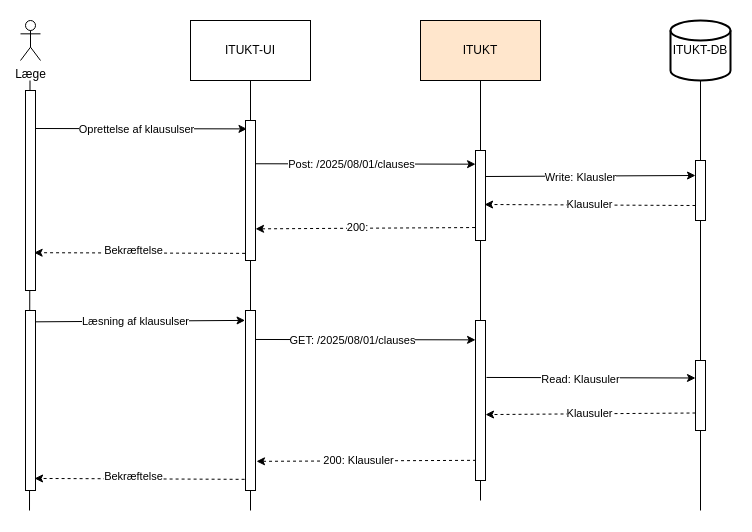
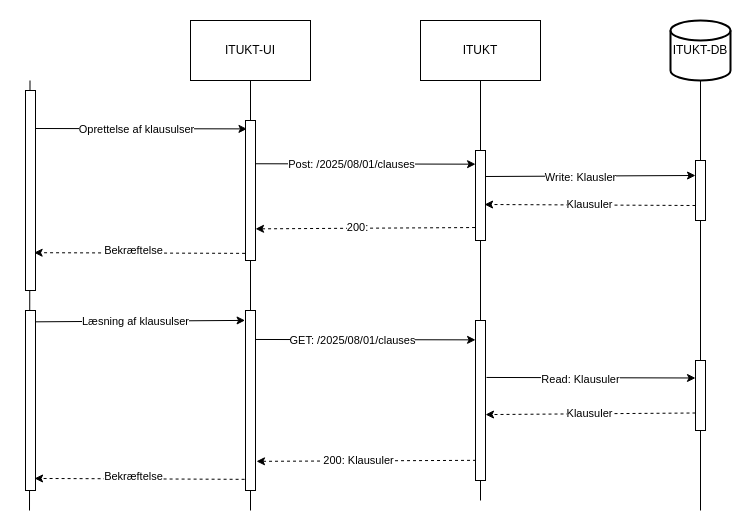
- <mxCell id="29" value="Læge" style="shape=umlActor;verticalLabelPosition=bottom;verticalAlign=top;html=1;outlineConnect=0;" vertex="1" parent="1"><mxGeometry x="20" y="20" width="20" height="40" as="geometry" /></mxCell>
- <mxCell id="2" value="ITUKT" style="rounded=0;whiteSpace=wrap;html=1;fillColor=#ffe6cc;" vertex="1" parent="1"><mxGeometry x="420" y="20" width="120" height="60" as="geometry" /></mxCell>
+ <mxCell id="2" value="ITUKT" style="rounded=0;whiteSpace=wrap;html=1;" vertex="1" parent="1"><mxGeometry x="420" y="20" width="120" height="60" as="geometry" /></mxCell>
